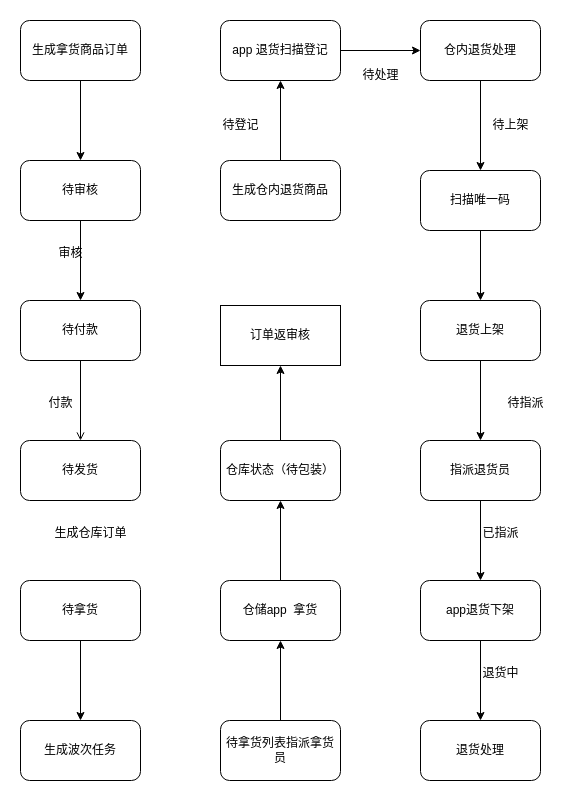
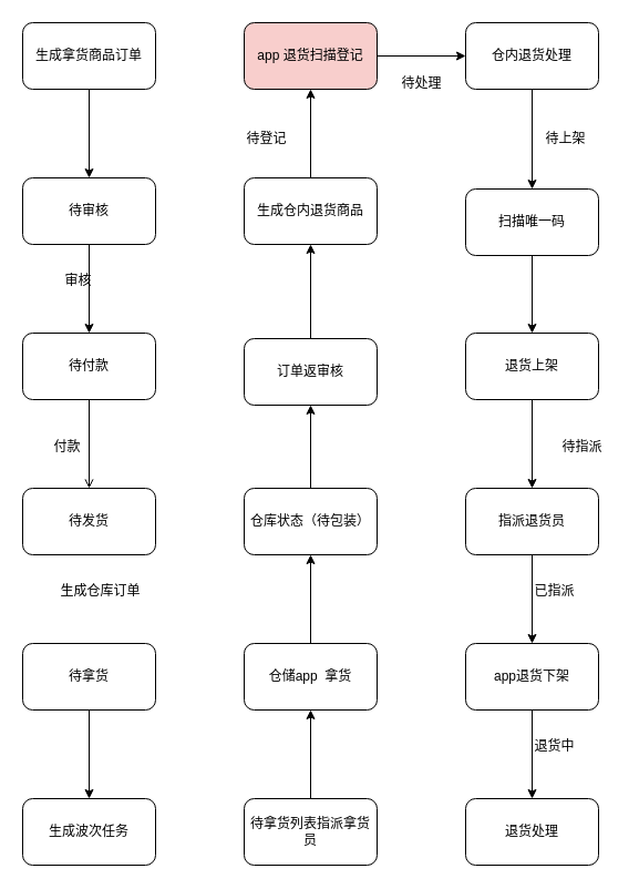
- <mxCell id="26" value="app 退货扫描登记" style="whiteSpace=wrap;html=1;rounded=1;" vertex="1" parent="1"><mxGeometry x="220" y="20" width="120" height="60" as="geometry" /></mxCell>
+ <mxCell id="26" value="app 退货扫描登记" style="whiteSpace=wrap;html=1;rounded=1;fillColor=#f8cecc;" vertex="1" parent="1"><mxGeometry x="220" y="20" width="120" height="60" as="geometry" /></mxCell>
+ <mxCell id="21" value="" style="edgeStyle=orthogonalEdgeStyle;rounded=0;orthogonalLoop=1;jettySize=auto;html=1;" edge="1" parent="1" source="22" target="24"><mxGeometry relative="1" as="geometry" /></mxCell>
- <mxCell id="22" value="订单返审核" style="whiteSpace=wrap;html=1;rounded=0;" vertex="1" parent="1"><mxGeometry x="220" y="305" width="120" height="60" as="geometry" /></mxCell>
+ <mxCell id="22" value="订单返审核" style="whiteSpace=wrap;html=1;rounded=1;" vertex="1" parent="1"><mxGeometry x="220" y="305" width="120" height="60" as="geometry" /></mxCell>
